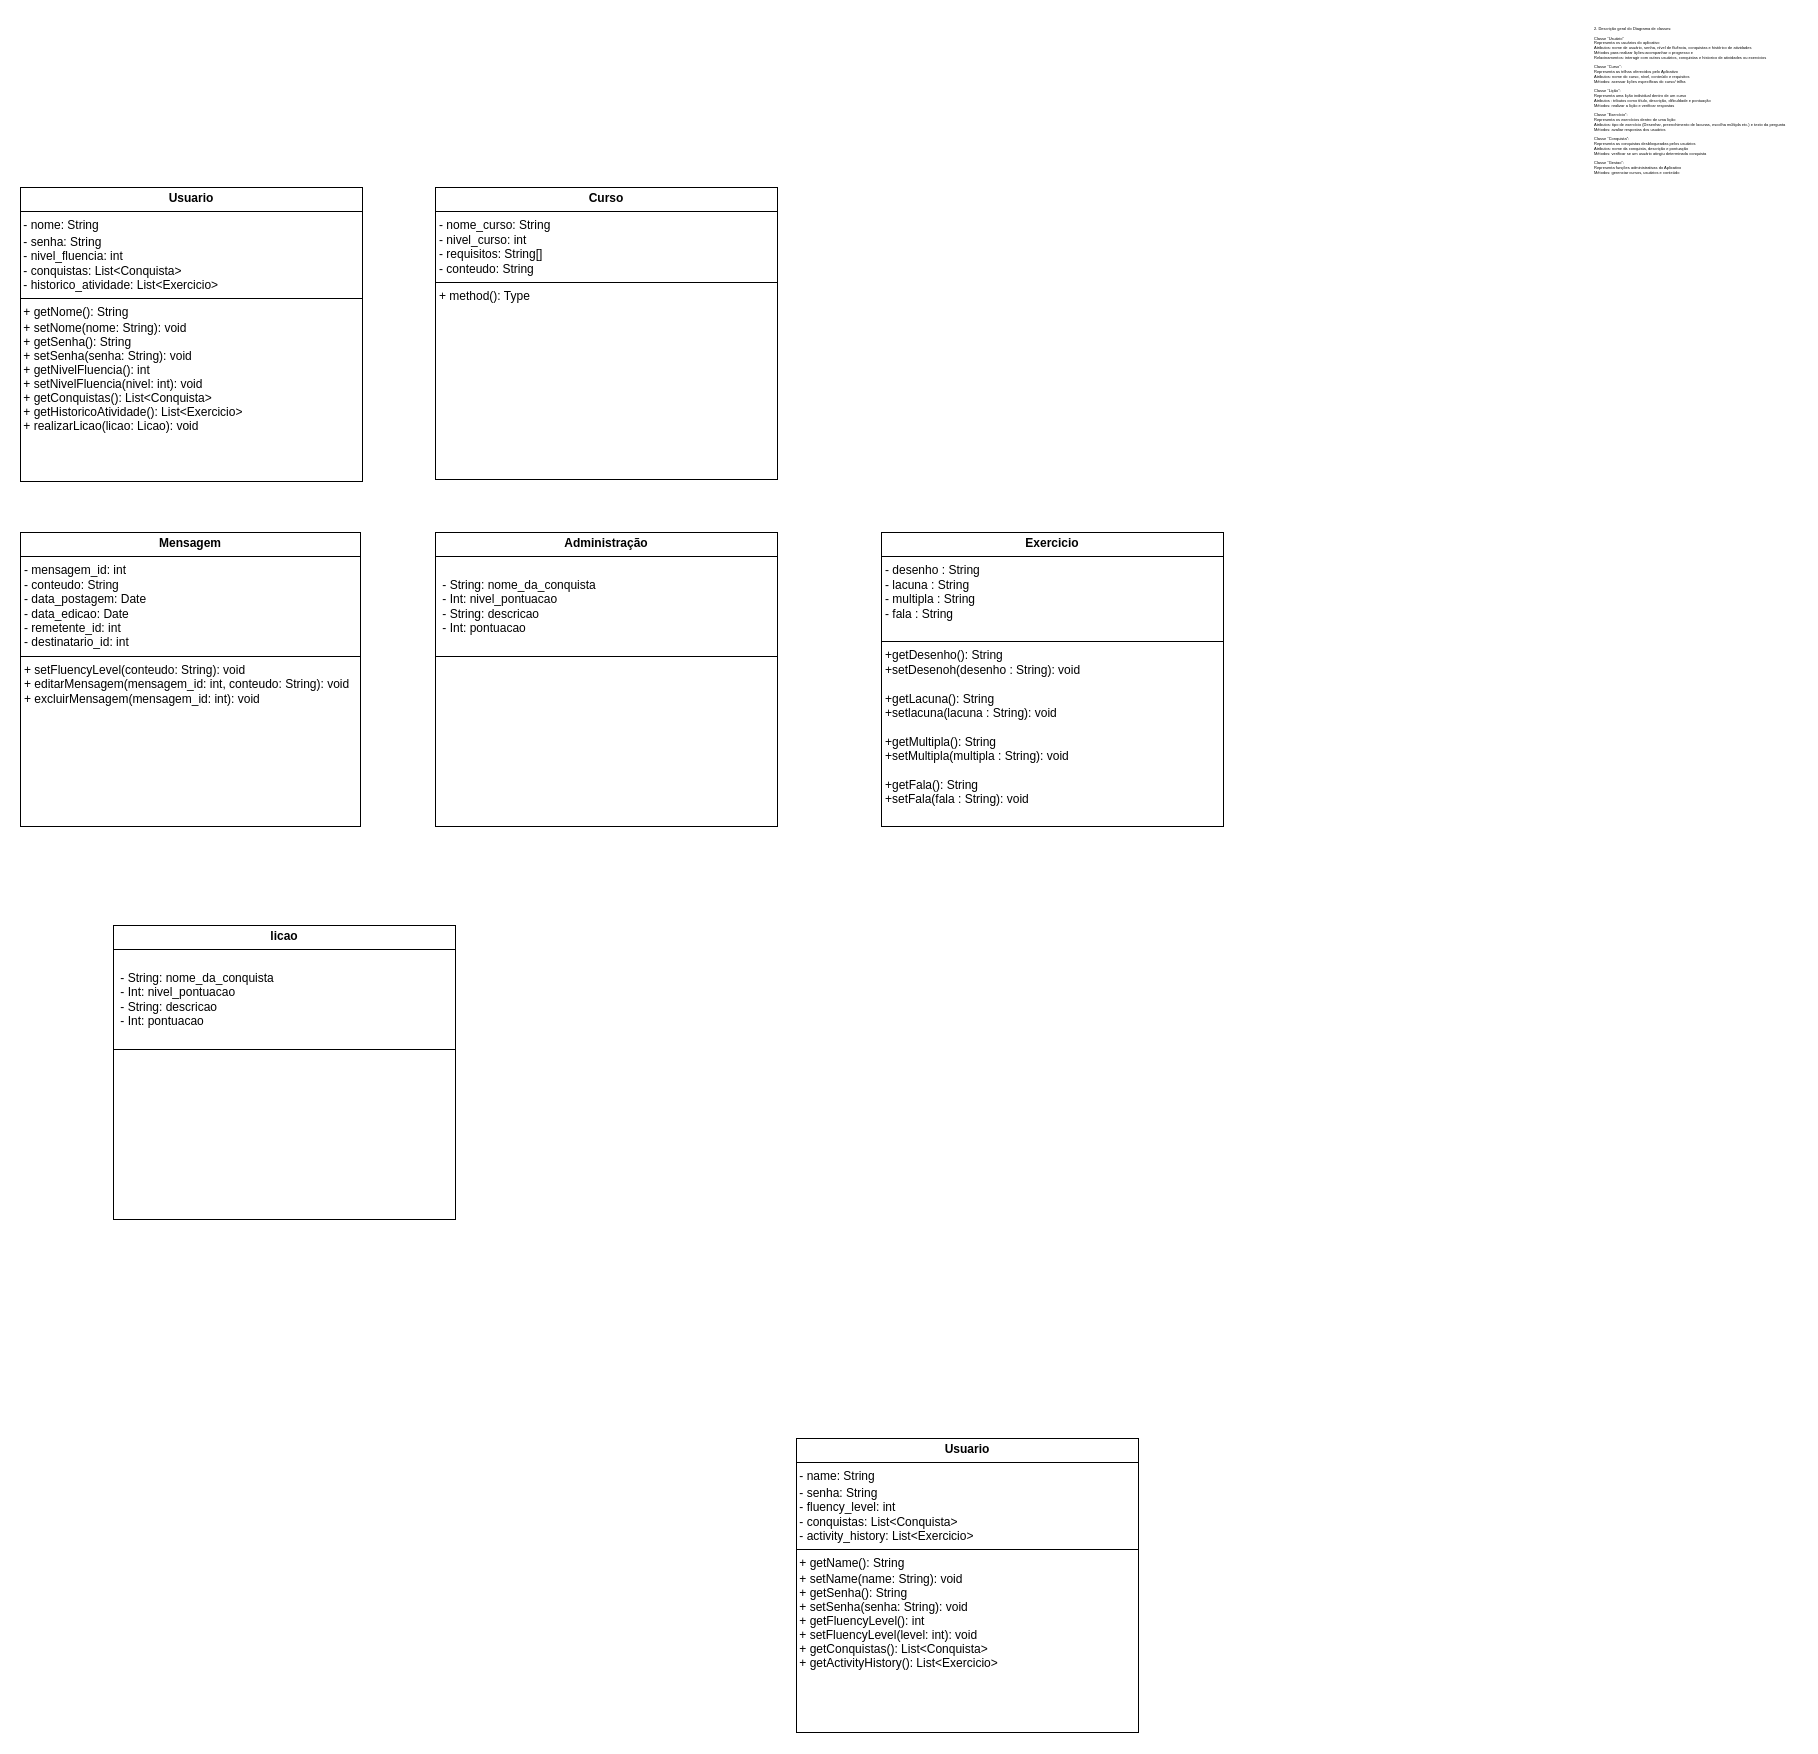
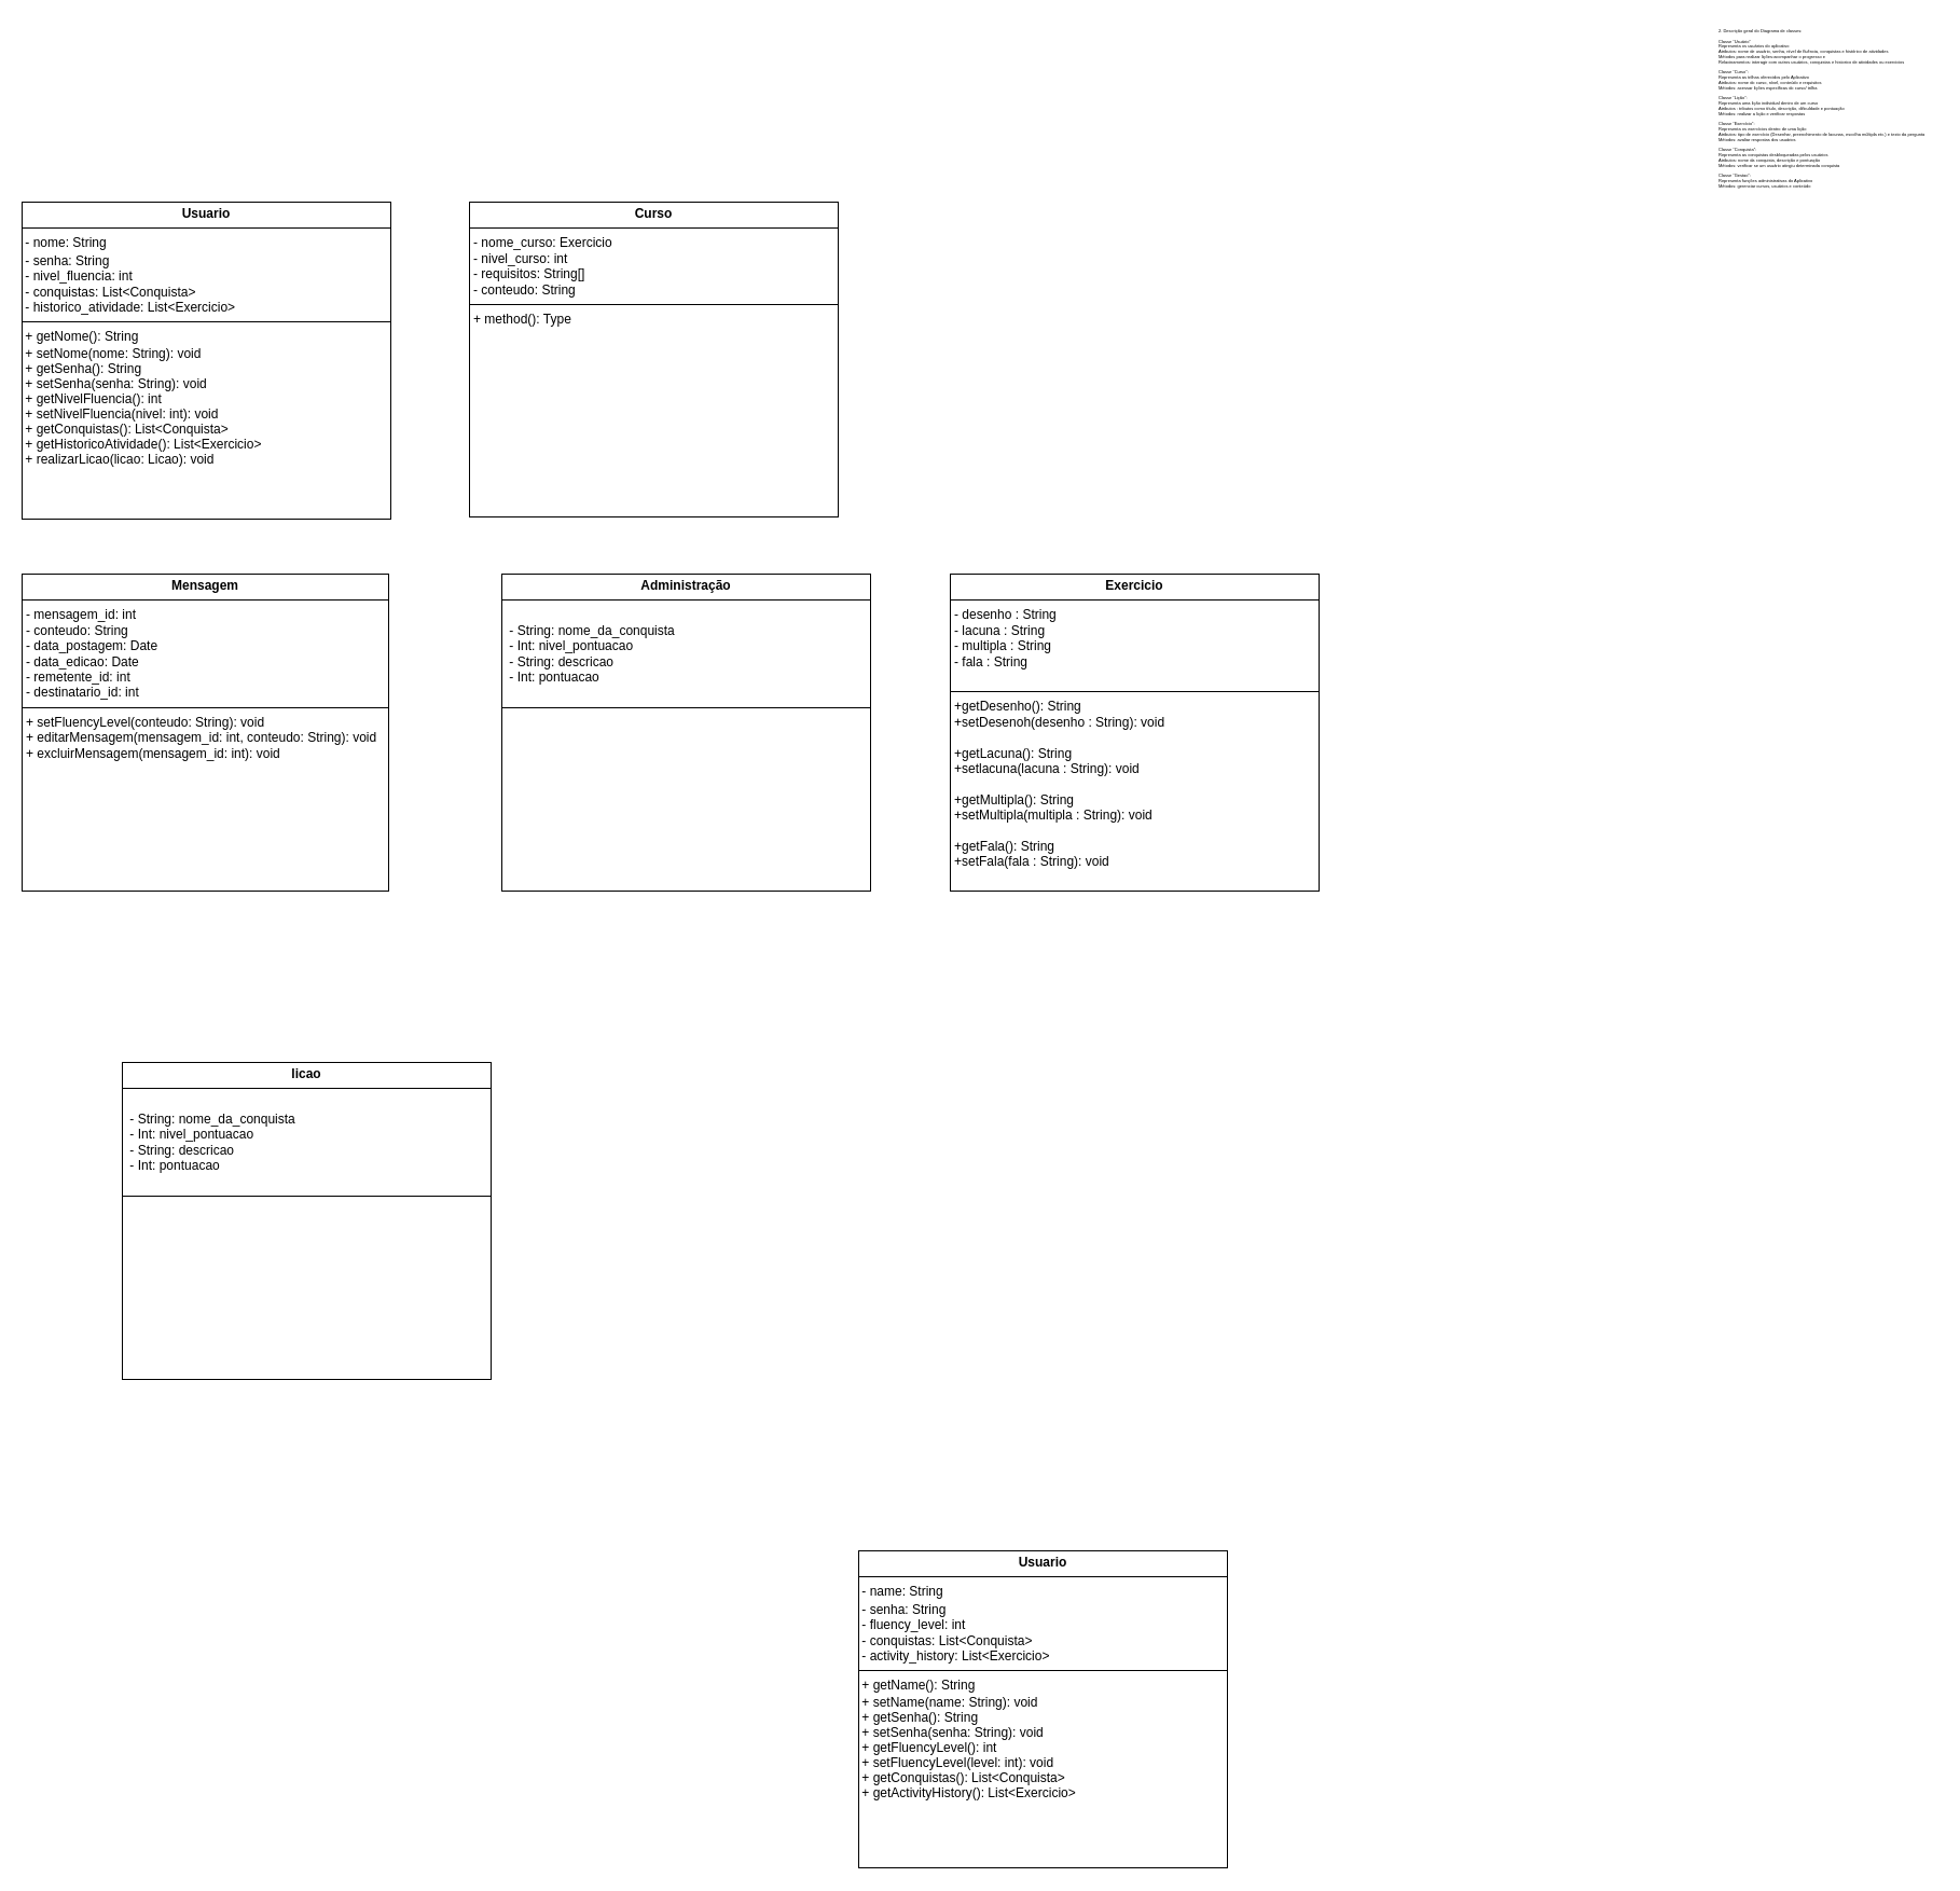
- <mxCell id="9" value="&lt;p style=&quot;margin:0px;margin-top:4px;text-align:center;&quot;&gt;&lt;b&gt;Curso&lt;/b&gt;&lt;/p&gt;&lt;hr size=&quot;1&quot; style=&quot;border-style:solid;&quot;&gt;&lt;p style=&quot;margin:0px;margin-left:4px;&quot;&gt;- nome_curso: String&lt;/p&gt;&lt;p style=&quot;margin:0px;margin-left:4px;&quot;&gt;- nivel_curso: int&lt;/p&gt;&lt;p style=&quot;margin:0px;margin-left:4px;&quot;&gt;- requisitos: String[]&lt;/p&gt;&lt;p style=&quot;margin:0px;margin-left:4px;&quot;&gt;- conteudo: String&lt;/p&gt;&lt;hr size=&quot;1&quot; style=&quot;border-style:solid;&quot;&gt;&lt;p style=&quot;margin:0px;margin-left:4px;&quot;&gt;+ method(): Type&lt;/p&gt;" style="verticalAlign=top;align=left;overflow=fill;html=1;whiteSpace=wrap;" vertex="1" parent="1"><mxGeometry x="435" y="187" width="342" height="292" as="geometry" /></mxCell>
+ <mxCell id="9" value="&lt;p style=&quot;margin:0px;margin-top:4px;text-align:center;&quot;&gt;&lt;b&gt;Curso&lt;/b&gt;&lt;/p&gt;&lt;hr size=&quot;1&quot; style=&quot;border-style:solid;&quot;&gt;&lt;p style=&quot;margin:0px;margin-left:4px;&quot;&gt;- nome_curso: Exercicio&lt;/p&gt;&lt;p style=&quot;margin:0px;margin-left:4px;&quot;&gt;- nivel_curso: int&lt;/p&gt;&lt;p style=&quot;margin:0px;margin-left:4px;&quot;&gt;- requisitos: String[]&lt;/p&gt;&lt;p style=&quot;margin:0px;margin-left:4px;&quot;&gt;- conteudo: String&lt;/p&gt;&lt;hr size=&quot;1&quot; style=&quot;border-style:solid;&quot;&gt;&lt;p style=&quot;margin:0px;margin-left:4px;&quot;&gt;+ method(): Type&lt;/p&gt;" style="verticalAlign=top;align=left;overflow=fill;html=1;whiteSpace=wrap;" vertex="1" parent="1"><mxGeometry x="435" y="187" width="342" height="292" as="geometry" /></mxCell>
- <mxCell id="6" value="&lt;p style=&quot;margin:0px;margin-top:4px;text-align:center;&quot;&gt;&lt;b&gt;Administração&lt;/b&gt;&lt;/p&gt;&lt;hr size=&quot;1&quot; style=&quot;border-style:solid;&quot;&gt;&lt;p style=&quot;margin:0px;margin-left:4px;&quot;&gt;&lt;br&gt;&lt;/p&gt;&lt;p style=&quot;margin:0px;margin-left:4px;&quot;&gt;&amp;nbsp;- String: nome_da_conquista&lt;/p&gt;&lt;p style=&quot;margin:0px;margin-left:4px;&quot;&gt;&amp;nbsp;- Int: nivel_pontuacao&lt;/p&gt;&lt;p style=&quot;margin:0px;margin-left:4px;&quot;&gt;&amp;nbsp;- String: descricao&lt;/p&gt;&lt;p style=&quot;margin:0px;margin-left:4px;&quot;&gt;&amp;nbsp;- Int: pontuacao&lt;/p&gt;&lt;p style=&quot;margin:0px;margin-left:4px;&quot;&gt;&lt;br&gt;&lt;/p&gt;&lt;hr size=&quot;1&quot; style=&quot;border-style:solid;&quot;&gt;&lt;p style=&quot;margin:0px;margin-left:4px;&quot;&gt;&lt;br&gt;&lt;/p&gt;&lt;p style=&quot;margin:0px;margin-left:4px;&quot;&gt;&lt;br&gt;&lt;/p&gt;" style="verticalAlign=top;align=left;overflow=fill;html=1;whiteSpace=wrap;" vertex="1" parent="1"><mxGeometry x="435" y="532" width="342" height="294" as="geometry" /></mxCell>
+ <mxCell id="6" value="&lt;p style=&quot;margin:0px;margin-top:4px;text-align:center;&quot;&gt;&lt;b&gt;Administração&lt;/b&gt;&lt;/p&gt;&lt;hr size=&quot;1&quot; style=&quot;border-style:solid;&quot;&gt;&lt;p style=&quot;margin:0px;margin-left:4px;&quot;&gt;&lt;br&gt;&lt;/p&gt;&lt;p style=&quot;margin:0px;margin-left:4px;&quot;&gt;&amp;nbsp;- String: nome_da_conquista&lt;/p&gt;&lt;p style=&quot;margin:0px;margin-left:4px;&quot;&gt;&amp;nbsp;- Int: nivel_pontuacao&lt;/p&gt;&lt;p style=&quot;margin:0px;margin-left:4px;&quot;&gt;&amp;nbsp;- String: descricao&lt;/p&gt;&lt;p style=&quot;margin:0px;margin-left:4px;&quot;&gt;&amp;nbsp;- Int: pontuacao&lt;/p&gt;&lt;p style=&quot;margin:0px;margin-left:4px;&quot;&gt;&lt;br&gt;&lt;/p&gt;&lt;hr size=&quot;1&quot; style=&quot;border-style:solid;&quot;&gt;&lt;p style=&quot;margin:0px;margin-left:4px;&quot;&gt;&lt;br&gt;&lt;/p&gt;&lt;p style=&quot;margin:0px;margin-left:4px;&quot;&gt;&lt;br&gt;&lt;/p&gt;" style="verticalAlign=top;align=left;overflow=fill;html=1;whiteSpace=wrap;" vertex="1" parent="1"><mxGeometry x="465" y="532" width="342" height="294" as="geometry" /></mxCell>
- <mxCell id="7" value="&lt;p style=&quot;margin:0px;margin-top:4px;text-align:center;&quot;&gt;&lt;b&gt;licao&lt;/b&gt;&lt;/p&gt;&lt;hr size=&quot;1&quot; style=&quot;border-style:solid;&quot;&gt;&lt;p style=&quot;margin:0px;margin-left:4px;&quot;&gt;&lt;br&gt;&lt;/p&gt;&lt;p style=&quot;margin:0px;margin-left:4px;&quot;&gt;&amp;nbsp;- String: nome_da_conquista&lt;/p&gt;&lt;p style=&quot;margin:0px;margin-left:4px;&quot;&gt;&amp;nbsp;- Int: nivel_pontuacao&lt;/p&gt;&lt;p style=&quot;margin:0px;margin-left:4px;&quot;&gt;&amp;nbsp;- String: descricao&lt;/p&gt;&lt;p style=&quot;margin:0px;margin-left:4px;&quot;&gt;&amp;nbsp;- Int: pontuacao&lt;/p&gt;&lt;p style=&quot;margin:0px;margin-left:4px;&quot;&gt;&lt;br&gt;&lt;/p&gt;&lt;hr size=&quot;1&quot; style=&quot;border-style:solid;&quot;&gt;&lt;p style=&quot;margin:0px;margin-left:4px;&quot;&gt;&lt;br&gt;&lt;/p&gt;&lt;p style=&quot;margin:0px;margin-left:4px;&quot;&gt;&lt;br&gt;&lt;/p&gt;" style="verticalAlign=top;align=left;overflow=fill;html=1;whiteSpace=wrap;" vertex="1" parent="1"><mxGeometry x="113" y="925" width="342" height="294" as="geometry" /></mxCell>
+ <mxCell id="7" value="&lt;p style=&quot;margin:0px;margin-top:4px;text-align:center;&quot;&gt;&lt;b&gt;licao&lt;/b&gt;&lt;/p&gt;&lt;hr size=&quot;1&quot; style=&quot;border-style:solid;&quot;&gt;&lt;p style=&quot;margin:0px;margin-left:4px;&quot;&gt;&lt;br&gt;&lt;/p&gt;&lt;p style=&quot;margin:0px;margin-left:4px;&quot;&gt;&amp;nbsp;- String: nome_da_conquista&lt;/p&gt;&lt;p style=&quot;margin:0px;margin-left:4px;&quot;&gt;&amp;nbsp;- Int: nivel_pontuacao&lt;/p&gt;&lt;p style=&quot;margin:0px;margin-left:4px;&quot;&gt;&amp;nbsp;- String: descricao&lt;/p&gt;&lt;p style=&quot;margin:0px;margin-left:4px;&quot;&gt;&amp;nbsp;- Int: pontuacao&lt;/p&gt;&lt;p style=&quot;margin:0px;margin-left:4px;&quot;&gt;&lt;br&gt;&lt;/p&gt;&lt;hr size=&quot;1&quot; style=&quot;border-style:solid;&quot;&gt;&lt;p style=&quot;margin:0px;margin-left:4px;&quot;&gt;&lt;br&gt;&lt;/p&gt;&lt;p style=&quot;margin:0px;margin-left:4px;&quot;&gt;&lt;br&gt;&lt;/p&gt;" style="verticalAlign=top;align=left;overflow=fill;html=1;whiteSpace=wrap;" vertex="1" parent="1"><mxGeometry x="113" y="985" width="342" height="294" as="geometry" /></mxCell>
